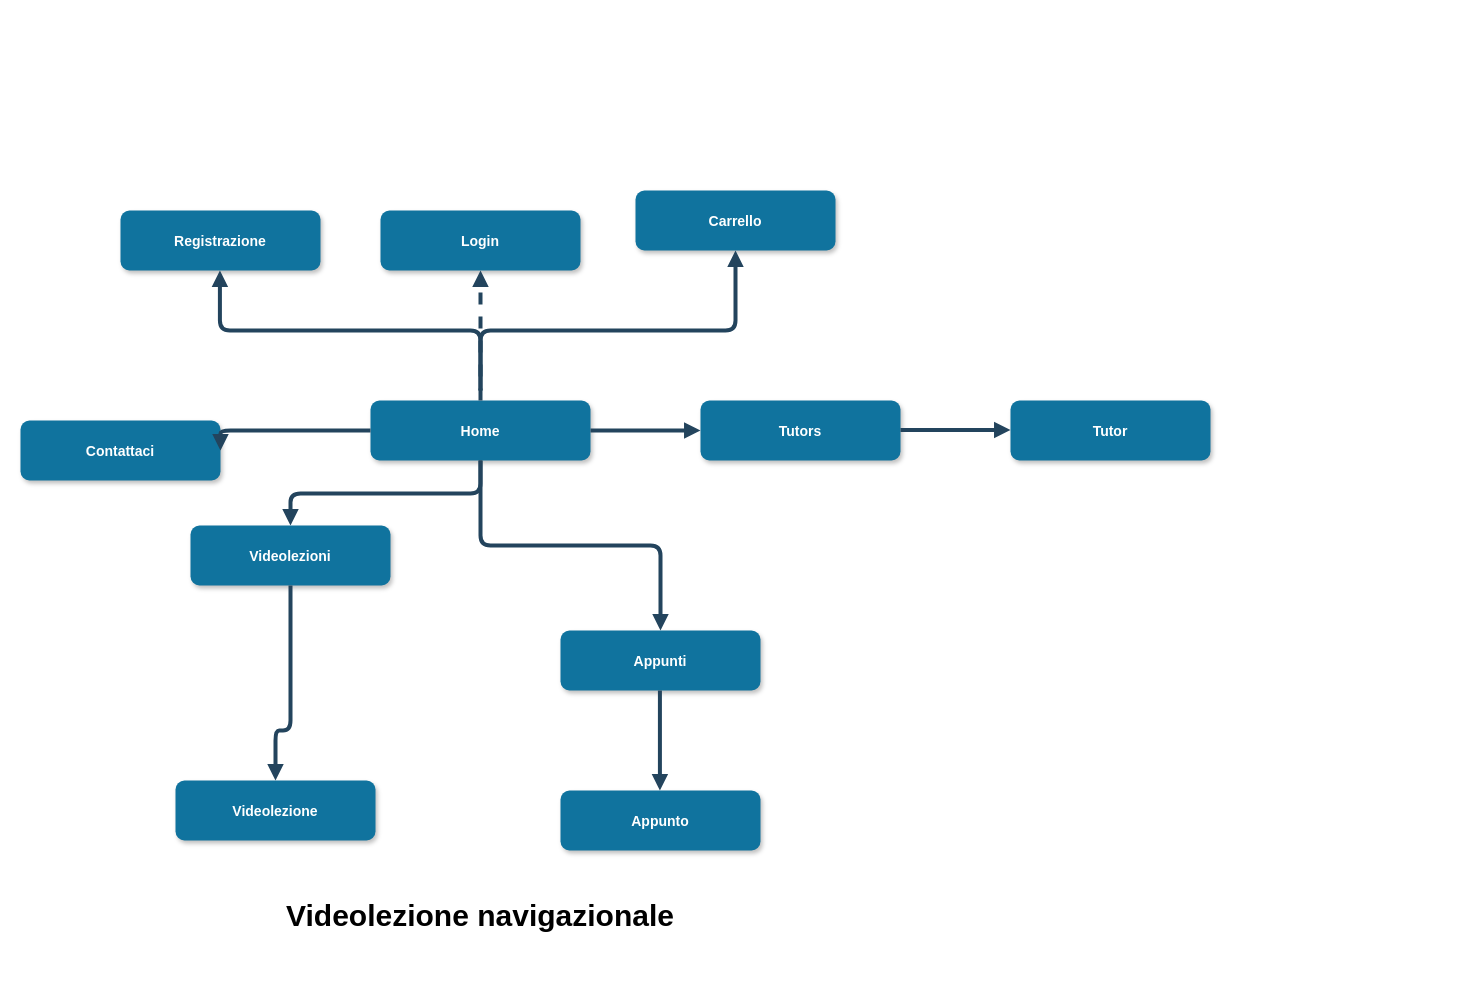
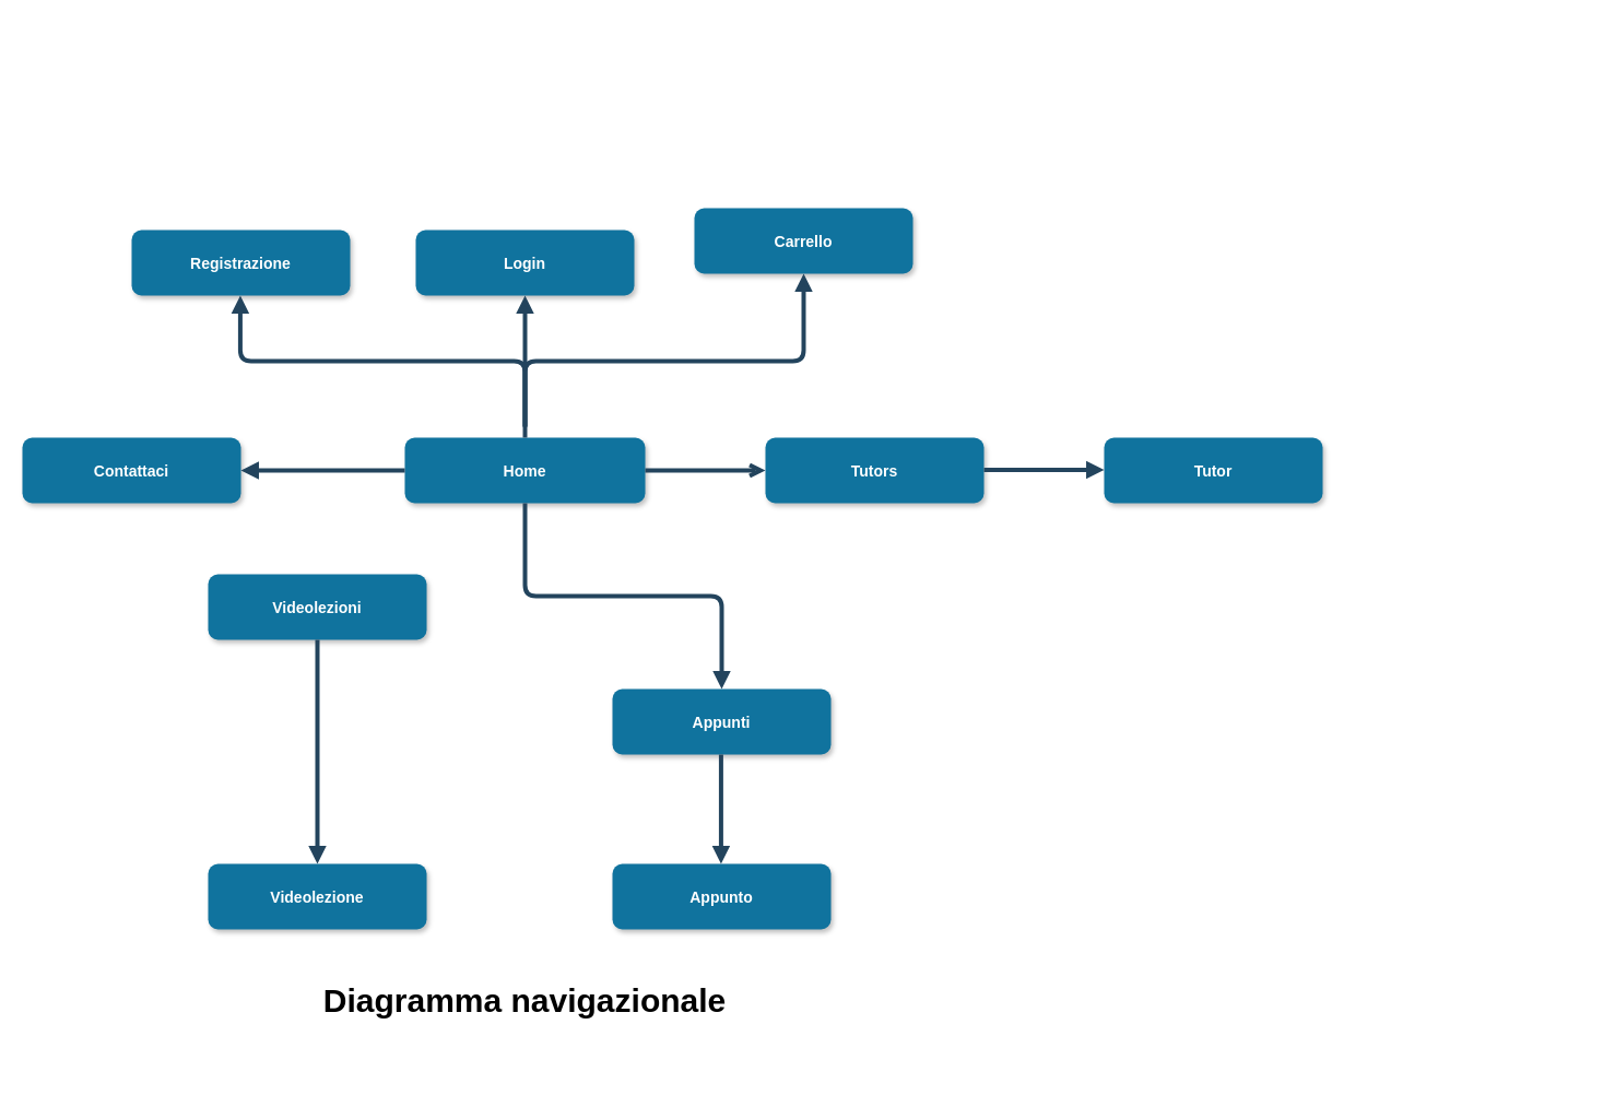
- <mxCell id="9" value="" style="edgeStyle=elbowEdgeStyle;elbow=vertical;strokeWidth=4;endArrow=block;endFill=1;fontStyle=1;strokeColor=#23445D;exitX=0.5;exitY=0;exitDx=0;exitDy=0;entryX=0.5;entryY=1;entryDx=0;entryDy=0;dashed=1;" parent="1" target="4" edge="1" source="2"><mxGeometry x="712.0" y="-24.5" width="100" height="100" as="geometry"><mxPoint x="480" y="50" as="sourcePoint" /><mxPoint x="610" y="330" as="targetPoint" /><Array as="points"><mxPoint x="480" y="330" /><mxPoint x="687" y="20" /><mxPoint x="1087" y="20" /></Array></mxGeometry></mxCell>
+ <mxCell id="9" value="" style="edgeStyle=elbowEdgeStyle;elbow=vertical;strokeWidth=4;endArrow=block;endFill=1;fontStyle=1;strokeColor=#23445D;exitX=0.5;exitY=0;exitDx=0;exitDy=0;entryX=0.5;entryY=1;entryDx=0;entryDy=0;" parent="1" target="4" edge="1" source="2"><mxGeometry x="712.0" y="-24.5" width="100" height="100" as="geometry"><mxPoint x="480" y="50" as="sourcePoint" /><mxPoint x="610" y="330" as="targetPoint" /><Array as="points"><mxPoint x="480" y="330" /><mxPoint x="687" y="20" /><mxPoint x="1087" y="20" /></Array></mxGeometry></mxCell>
- <mxCell id="19" value="" style="edgeStyle=elbowEdgeStyle;elbow=vertical;strokeWidth=4;endArrow=block;endFill=1;fontStyle=1;strokeColor=#23445D;entryX=0;entryY=0.5;entryDx=0;entryDy=0;exitX=1;exitY=0.5;exitDx=0;exitDy=0;" edge="1" parent="1" source="2" target="8"><mxGeometry x="701.41" y="75.5" width="100" height="100" as="geometry"><mxPoint x="610" y="520" as="sourcePoint" /><mxPoint x="460" y="520" as="targetPoint" /><Array as="points"><mxPoint x="650" y="430" /><mxPoint x="676.41" y="120" /><mxPoint x="1076.41" y="120" /></Array></mxGeometry></mxCell>
+ <mxCell id="19" value="" style="edgeStyle=elbowEdgeStyle;elbow=vertical;strokeWidth=4;endArrow=open;endFill=1;fontStyle=1;strokeColor=#23445D;entryX=0;entryY=0.5;entryDx=0;entryDy=0;exitX=1;exitY=0.5;exitDx=0;exitDy=0;" edge="1" parent="1" source="2" target="8"><mxGeometry x="701.41" y="75.5" width="100" height="100" as="geometry"><mxPoint x="610" y="520" as="sourcePoint" /><mxPoint x="460" y="520" as="targetPoint" /><Array as="points"><mxPoint x="650" y="430" /><mxPoint x="676.41" y="120" /><mxPoint x="1076.41" y="120" /></Array></mxGeometry></mxCell>
- <mxCell id="10" value="Contattaci" style="rounded=1;fillColor=#10739E;strokeColor=none;shadow=1;gradientColor=none;fontStyle=1;fontColor=#FFFFFF;fontSize=14;" parent="1" vertex="1"><mxGeometry x="20" y="420" width="200" height="60" as="geometry" /></mxCell>
+ <mxCell id="10" value="Contattaci" style="rounded=1;fillColor=#10739E;strokeColor=none;shadow=1;gradientColor=none;fontStyle=1;fontColor=#FFFFFF;fontSize=14;" parent="1" vertex="1"><mxGeometry x="20" y="400" width="200" height="60" as="geometry" /></mxCell>
- <mxCell id="11" value="" style="edgeStyle=elbowEdgeStyle;elbow=vertical;strokeWidth=4;endArrow=block;endFill=1;fontStyle=1;strokeColor=#23445D;exitX=0.5;exitY=1;exitDx=0;exitDy=0;entryX=0.5;entryY=0;entryDx=0;entryDy=0;" parent="1" edge="1" target="13" source="2"><mxGeometry x="-66.0" y="825.5" width="100" height="100" as="geometry"><mxPoint x="479" y="710" as="sourcePoint" /><mxPoint x="479" y="820" as="targetPoint" /><Array as="points" /></mxGeometry></mxCell>
- <mxCell id="6" value="Videolezione" style="rounded=1;fillColor=#10739E;strokeColor=none;shadow=1;gradientColor=none;fontStyle=1;fontColor=#FFFFFF;fontSize=14;" parent="1" vertex="1"><mxGeometry x="175" y="780" width="200" height="60" as="geometry" /></mxCell>
+ <mxCell id="6" value="Videolezione" style="rounded=1;fillColor=#10739E;strokeColor=none;shadow=1;gradientColor=none;fontStyle=1;fontColor=#FFFFFF;fontSize=14;" parent="1" vertex="1"><mxGeometry x="190" y="790" width="200" height="60" as="geometry" /></mxCell>
- <mxCell id="23" value="Videolezione navigazionale" style="text;html=1;strokeColor=none;fillColor=none;align=center;verticalAlign=middle;whiteSpace=wrap;rounded=0;fontSize=30;fontStyle=1" vertex="1" parent="1"><mxGeometry x="120" y="850" width="720" height="130" as="geometry" /></mxCell>
+ <mxCell id="23" value="Diagramma navigazionale" style="text;html=1;strokeColor=none;fillColor=none;align=center;verticalAlign=middle;whiteSpace=wrap;rounded=0;fontSize=30;fontStyle=1" vertex="1" parent="1"><mxGeometry x="120" y="850" width="720" height="130" as="geometry" /></mxCell>
